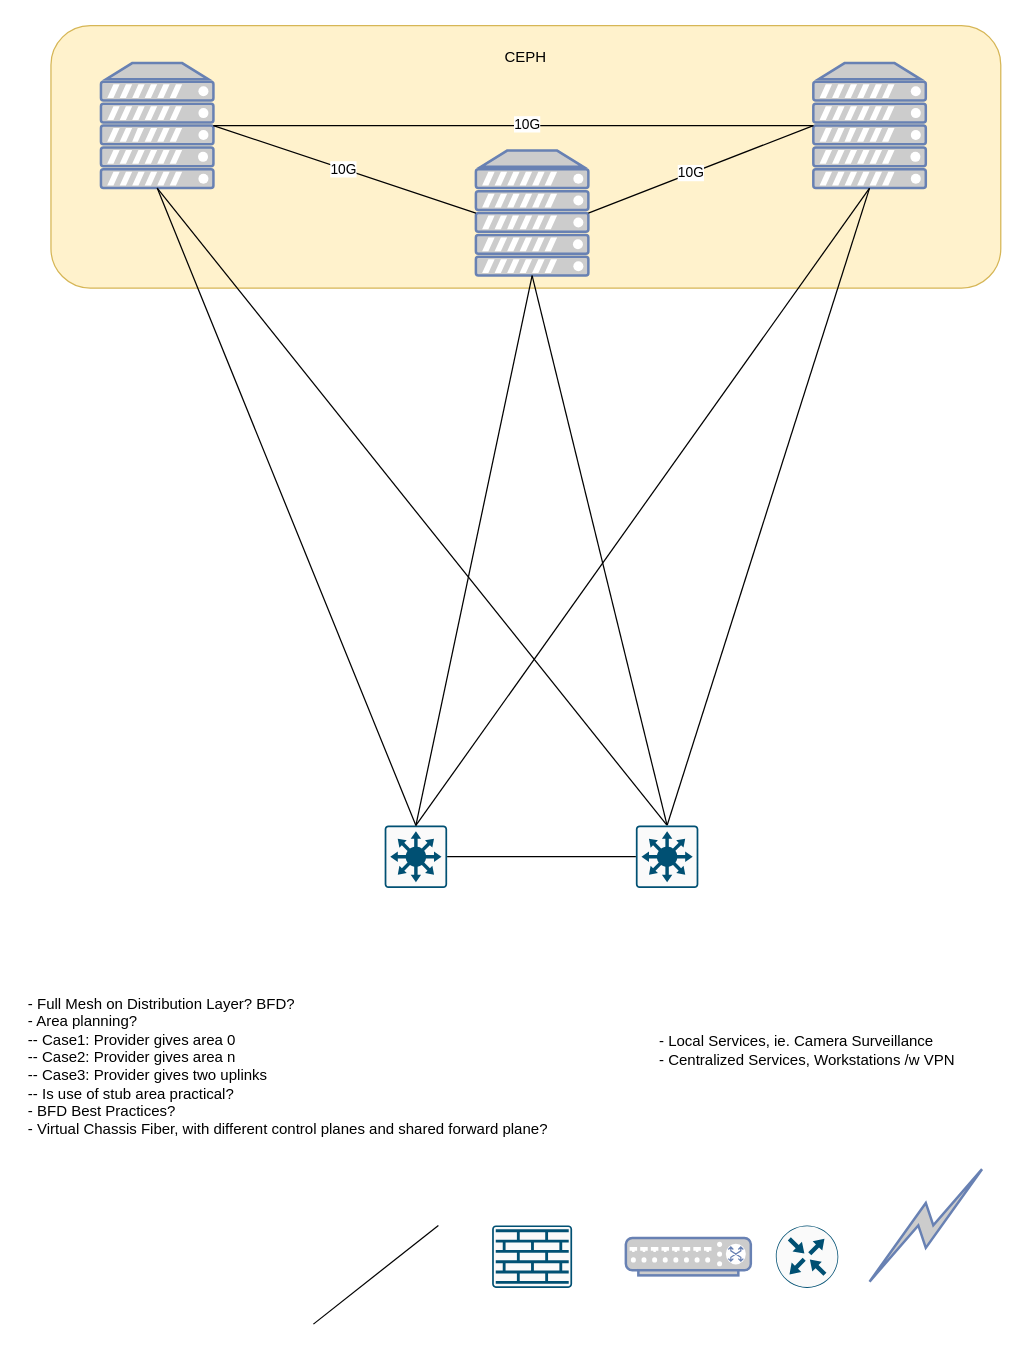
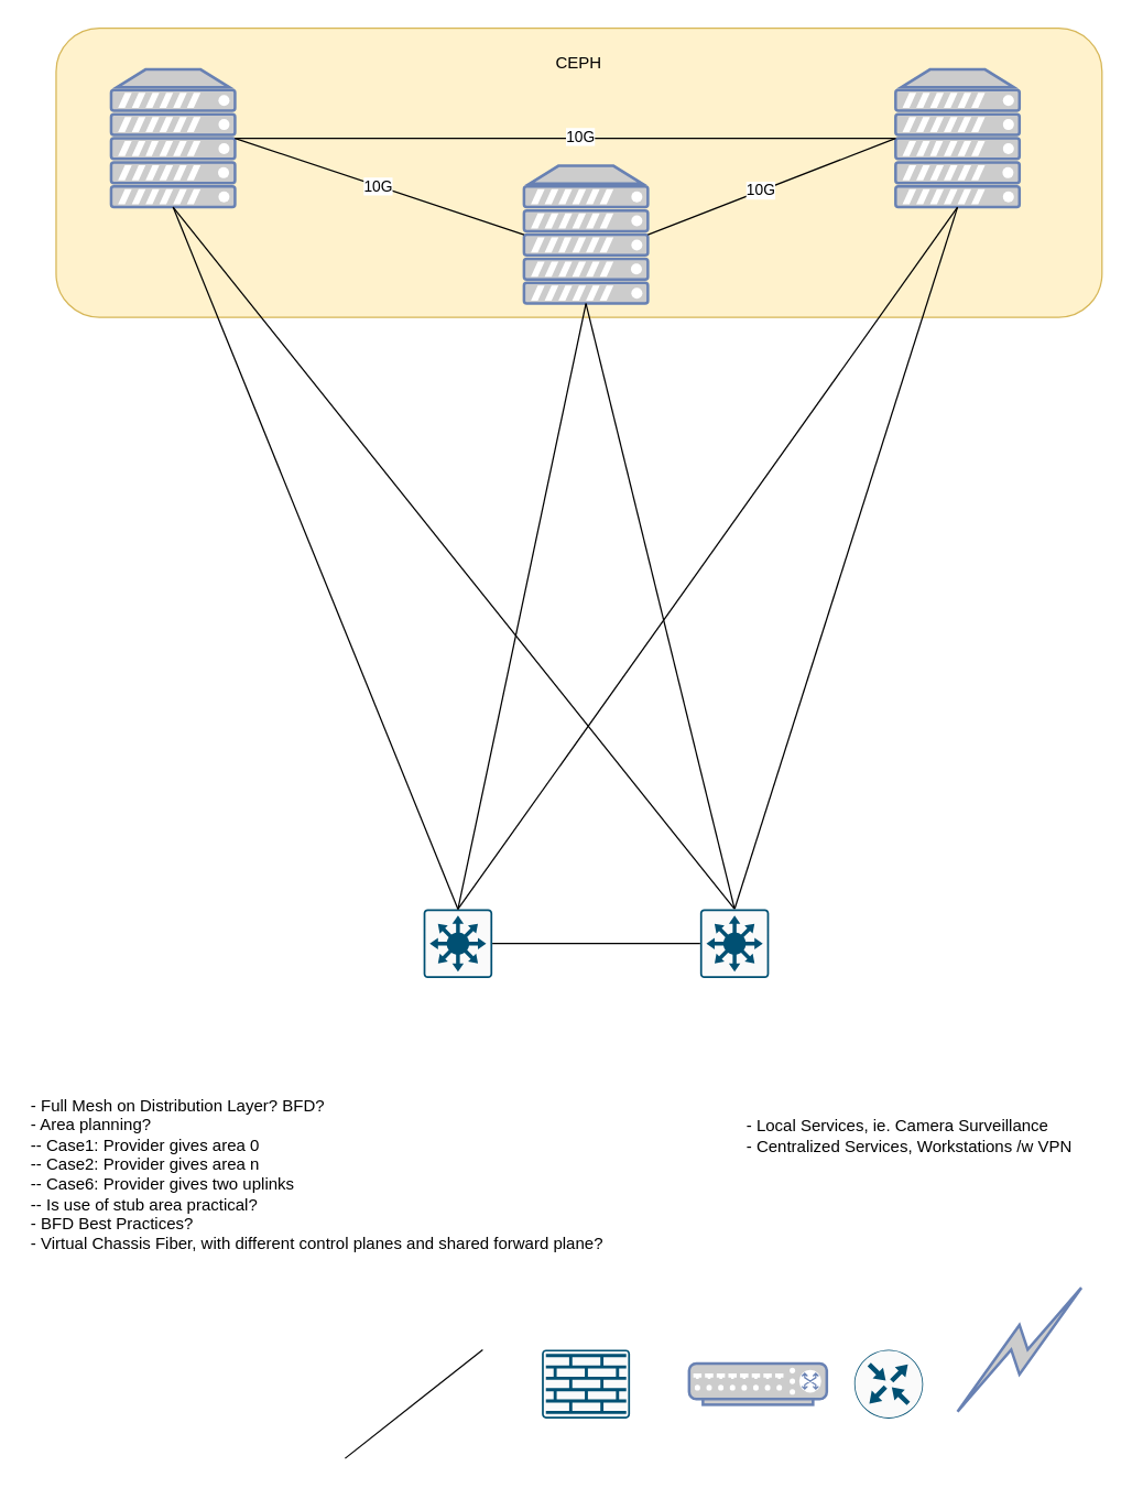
- <mxCell id="27" value="&lt;div align=&quot;left&quot;&gt;- Local Services, ie. Camera Surveillance&lt;/div&gt;&lt;div align=&quot;left&quot;&gt;- Centralized Services, Workstations /w VPN&lt;br&gt;&lt;/div&gt;" style="text;strokeColor=none;align=left;fillColor=none;html=1;verticalAlign=middle;whiteSpace=wrap;rounded=0;" vertex="1" parent="1"><mxGeometry x="525" y="775" width="250" height="130" as="geometry" /></mxCell>
+ <mxCell id="27" value="&lt;div align=&quot;left&quot;&gt;- Local Services, ie. Camera Surveillance&lt;/div&gt;&lt;div align=&quot;left&quot;&gt;- Centralized Services, Workstations /w VPN&lt;br&gt;&lt;/div&gt;" style="text;strokeColor=none;align=left;fillColor=none;html=1;verticalAlign=middle;whiteSpace=wrap;rounded=0;" vertex="1" parent="1"><mxGeometry x="540" y="760" width="250" height="130" as="geometry" /></mxCell>
- <mxCell id="26" value="&lt;div&gt;- Full Mesh on Distribution Layer? BFD?&lt;br&gt;&lt;/div&gt;&lt;div&gt;- Area planning?&lt;/div&gt;&lt;div&gt;-- Case1: Provider gives area 0&lt;/div&gt;&lt;div&gt;-- Case2: Provider gives area n&lt;/div&gt;&lt;div&gt;-- Case3: Provider gives two uplinks&lt;/div&gt;&lt;div&gt;-- Is use of stub area practical?&lt;br&gt;&lt;/div&gt;&lt;div&gt;- BFD Best Practices?&lt;/div&gt;&lt;div&gt;- Virtual Chassis Fiber, with different control planes and shared forward plane?&lt;br&gt;&lt;/div&gt;&lt;div&gt;&lt;br&gt;&lt;/div&gt;" style="text;strokeColor=none;align=left;fillColor=none;html=1;verticalAlign=middle;whiteSpace=wrap;rounded=0;" vertex="1" parent="1"><mxGeometry x="20" y="740" width="430" height="240" as="geometry" /></mxCell>
+ <mxCell id="26" value="&lt;div&gt;- Full Mesh on Distribution Layer? BFD?&lt;br&gt;&lt;/div&gt;&lt;div&gt;- Area planning?&lt;/div&gt;&lt;div&gt;-- Case1: Provider gives area 0&lt;/div&gt;&lt;div&gt;-- Case2: Provider gives area n&lt;/div&gt;&lt;div&gt;-- Case6: Provider gives two uplinks&lt;/div&gt;&lt;div&gt;-- Is use of stub area practical?&lt;br&gt;&lt;/div&gt;&lt;div&gt;- BFD Best Practices?&lt;/div&gt;&lt;div&gt;- Virtual Chassis Fiber, with different control planes and shared forward plane?&lt;br&gt;&lt;/div&gt;&lt;div&gt;&lt;br&gt;&lt;/div&gt;" style="text;strokeColor=none;align=left;fillColor=none;html=1;verticalAlign=middle;whiteSpace=wrap;rounded=0;" vertex="1" parent="1"><mxGeometry x="20" y="740" width="430" height="240" as="geometry" /></mxCell>
